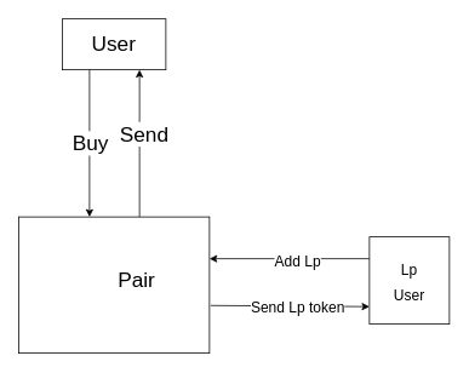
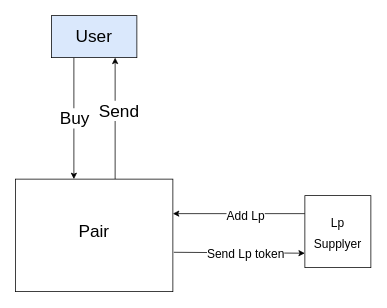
- <mxCell id="10" value="User" style="whiteSpace=wrap;html=1;strokeWidth=1;fontSize=23;" parent="1" vertex="1"><mxGeometry x="68" y="20" width="114" height="56" as="geometry" /></mxCell>
+ <mxCell id="10" value="User" style="whiteSpace=wrap;html=1;strokeWidth=1;fontSize=23;fillColor=#dae8fc;" parent="1" vertex="1"><mxGeometry x="68" y="20" width="114" height="56" as="geometry" /></mxCell>
- <mxCell id="7" value="Pair" style="text;strokeColor=none;align=center;fillColor=none;html=1;verticalAlign=middle;whiteSpace=wrap;rounded=0;arcSize=22;strokeWidth=1;fontSize=23;" parent="1" vertex="1"><mxGeometry x="110" y="288" width="80" height="40" as="geometry" /></mxCell>
+ <mxCell id="7" value="Pair" style="text;strokeColor=none;align=center;fillColor=none;html=1;verticalAlign=middle;whiteSpace=wrap;rounded=0;arcSize=22;strokeWidth=1;fontSize=23;" parent="1" vertex="1"><mxGeometry x="85" y="288" width="80" height="40" as="geometry" /></mxCell>
- <mxCell id="13" value="&lt;font style=&quot;font-size: 16px;&quot;&gt;Lp&lt;br&gt;User&lt;/font&gt;" style="whiteSpace=wrap;html=1;strokeWidth=1;fontSize=23;" parent="1" vertex="1"><mxGeometry x="406" y="260" width="88" height="96" as="geometry" /></mxCell>
+ <mxCell id="13" value="&lt;font style=&quot;font-size: 16px;&quot;&gt;Lp&lt;br&gt;Supplyer&lt;/font&gt;" style="whiteSpace=wrap;html=1;strokeWidth=1;fontSize=23;" parent="1" vertex="1"><mxGeometry x="406" y="260" width="88" height="96" as="geometry" /></mxCell>
